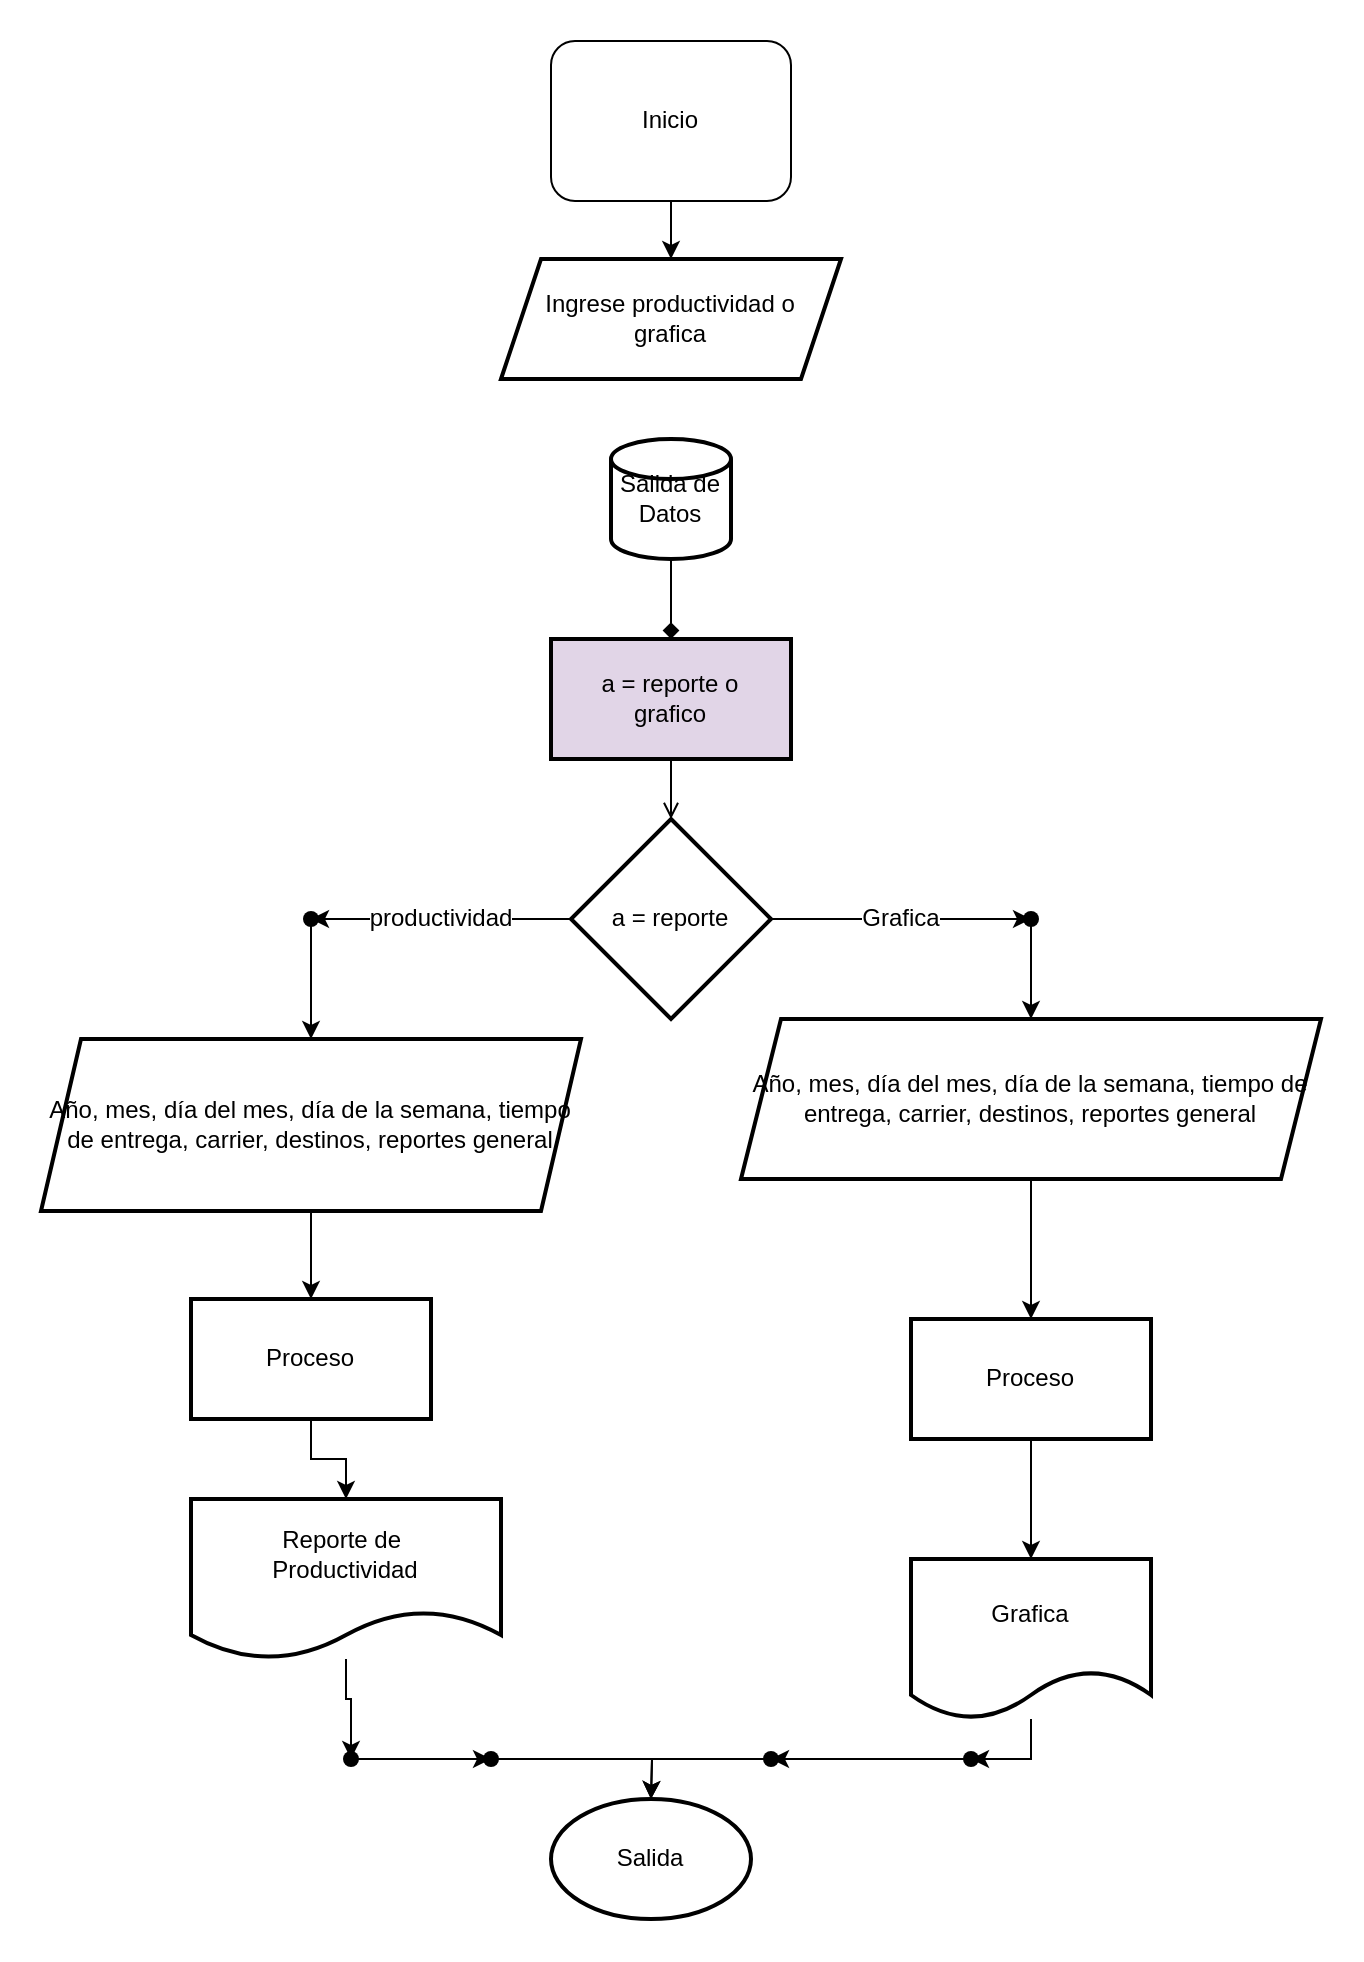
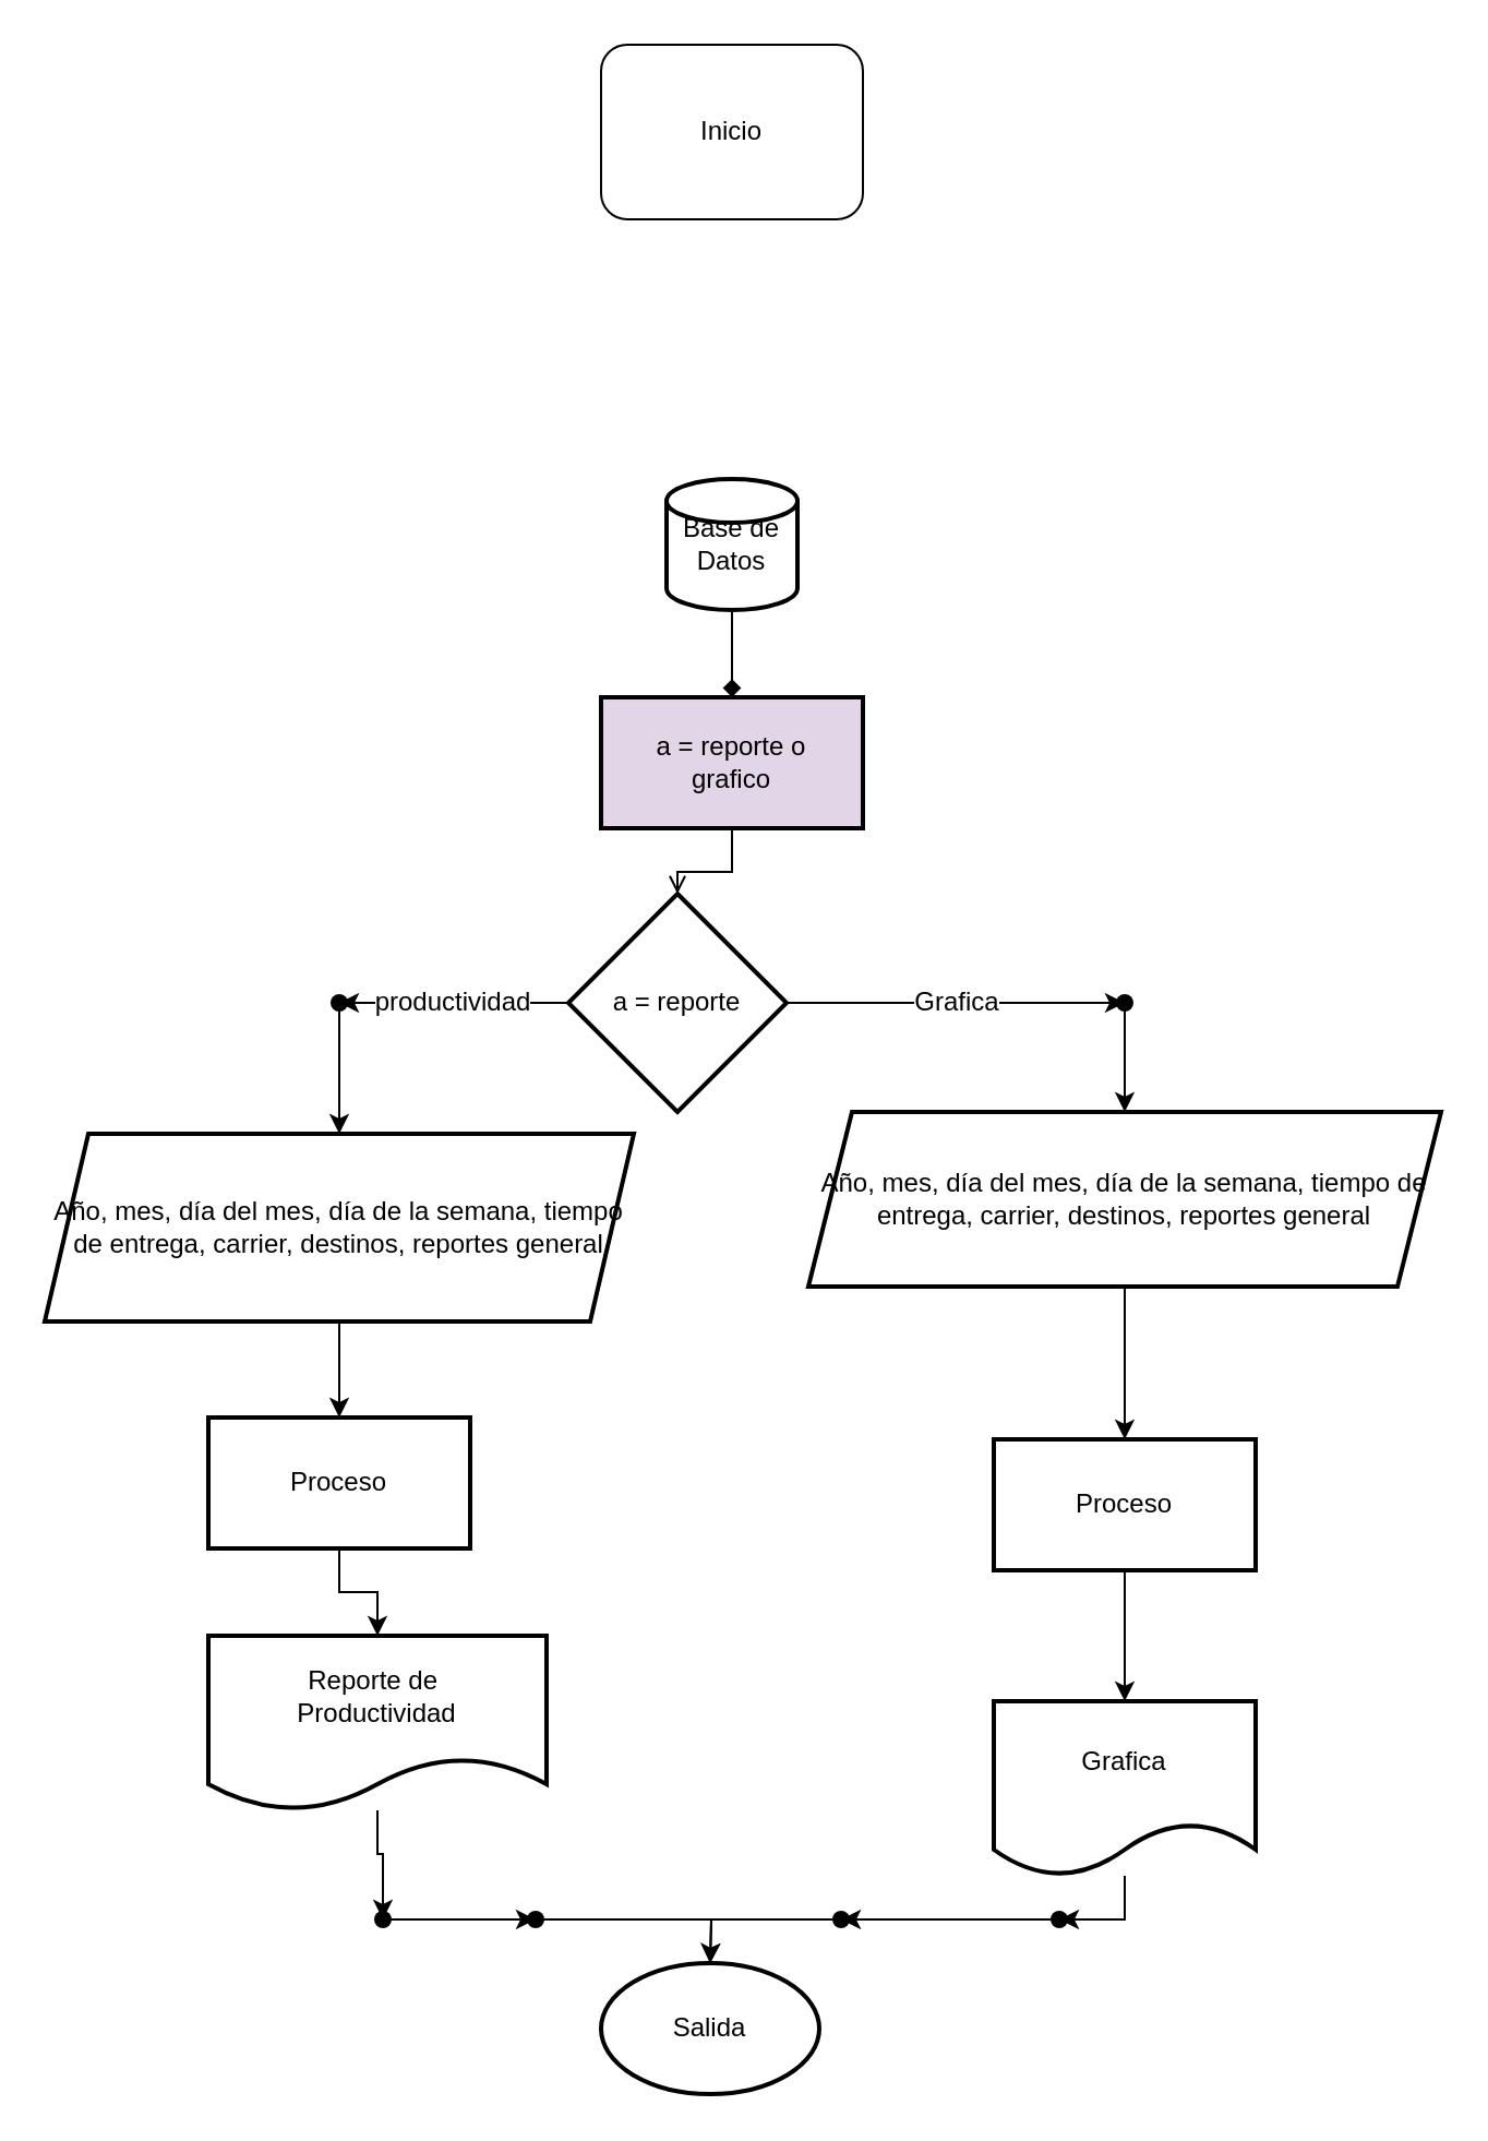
- <mxCell id="2" value="" style="edgeStyle=orthogonalEdgeStyle;rounded=0;orthogonalLoop=1;jettySize=auto;html=1;fontSize=12;" edge="1" parent="1" source="3" target="31"><mxGeometry relative="1" as="geometry" /></mxCell>
- <mxCell id="31" value="Ingrese productividad o&lt;br&gt;grafica" style="shape=parallelogram;perimeter=parallelogramPerimeter;whiteSpace=wrap;html=1;fixedSize=1;strokeWidth=2;" vertex="1" parent="1"><mxGeometry x="250" y="129" width="170" height="60" as="geometry" /></mxCell>
- <mxCell id="33" value="Salida de&lt;br&gt;Datos" style="strokeWidth=2;html=1;shape=mxgraph.flowchart.database;whiteSpace=wrap;fontSize=12;" vertex="1" parent="1"><mxGeometry x="305" y="219" width="60" height="60" as="geometry" /></mxCell>
+ <mxCell id="33" value="Base de&lt;br&gt;Datos" style="strokeWidth=2;html=1;shape=mxgraph.flowchart.database;whiteSpace=wrap;fontSize=12;" vertex="1" parent="1"><mxGeometry x="305" y="219" width="60" height="60" as="geometry" /></mxCell>
- <mxCell id="8" value="a = reporte" style="strokeWidth=2;html=1;shape=mxgraph.flowchart.decision;whiteSpace=wrap;" vertex="1" parent="1"><mxGeometry x="285" y="409" width="100" height="100" as="geometry" /></mxCell>
+ <mxCell id="8" value="a = reporte" style="strokeWidth=2;html=1;shape=mxgraph.flowchart.decision;whiteSpace=wrap;" vertex="1" parent="1"><mxGeometry x="260" y="409" width="100" height="100" as="geometry" /></mxCell>
